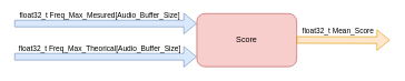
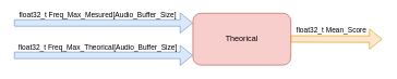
- <mxCell id="2" value="Score" style="rounded=1;whiteSpace=wrap;html=1;fillColor=#f8cecc;strokeColor=#b85450;" vertex="1" parent="1"><mxGeometry x="294" y="20" width="150" height="80" as="geometry" /></mxCell>
+ <mxCell id="2" value="Theorical" style="rounded=1;whiteSpace=wrap;html=1;fillColor=#f8cecc;strokeColor=#b85450;" vertex="1" parent="1"><mxGeometry x="294" y="20" width="150" height="80" as="geometry" /></mxCell>
